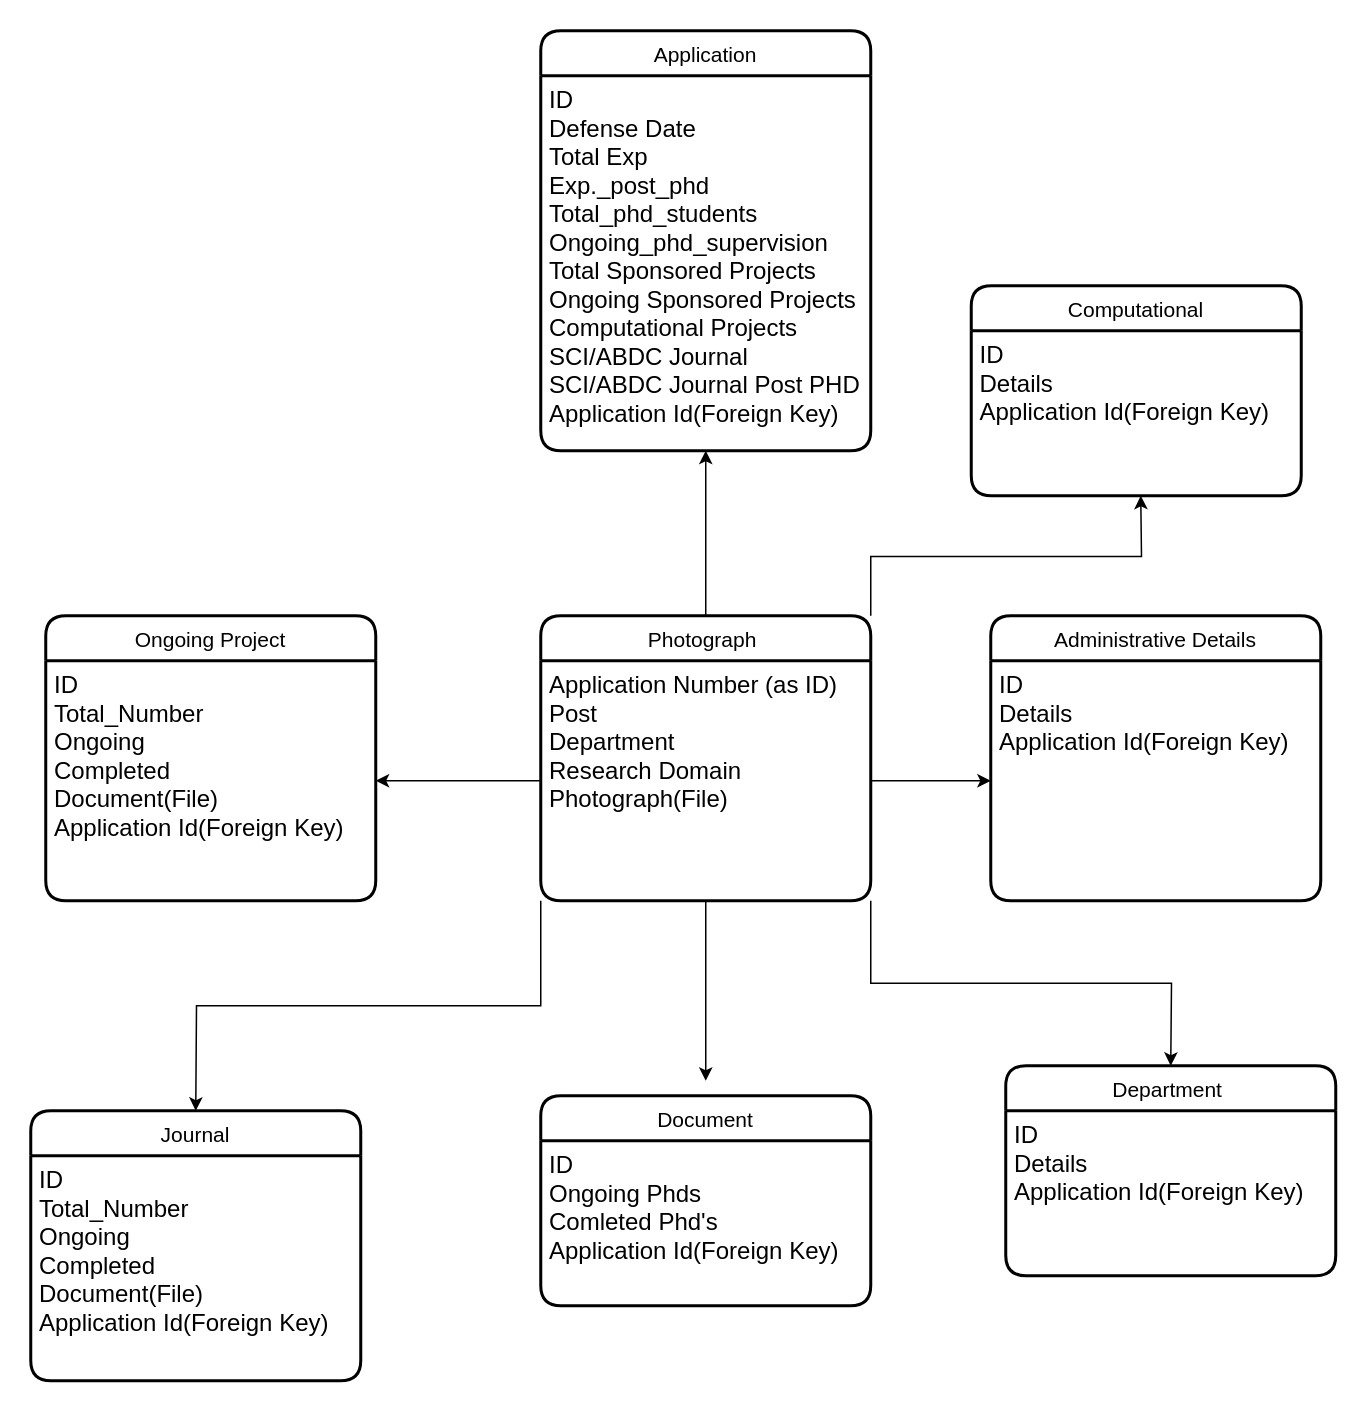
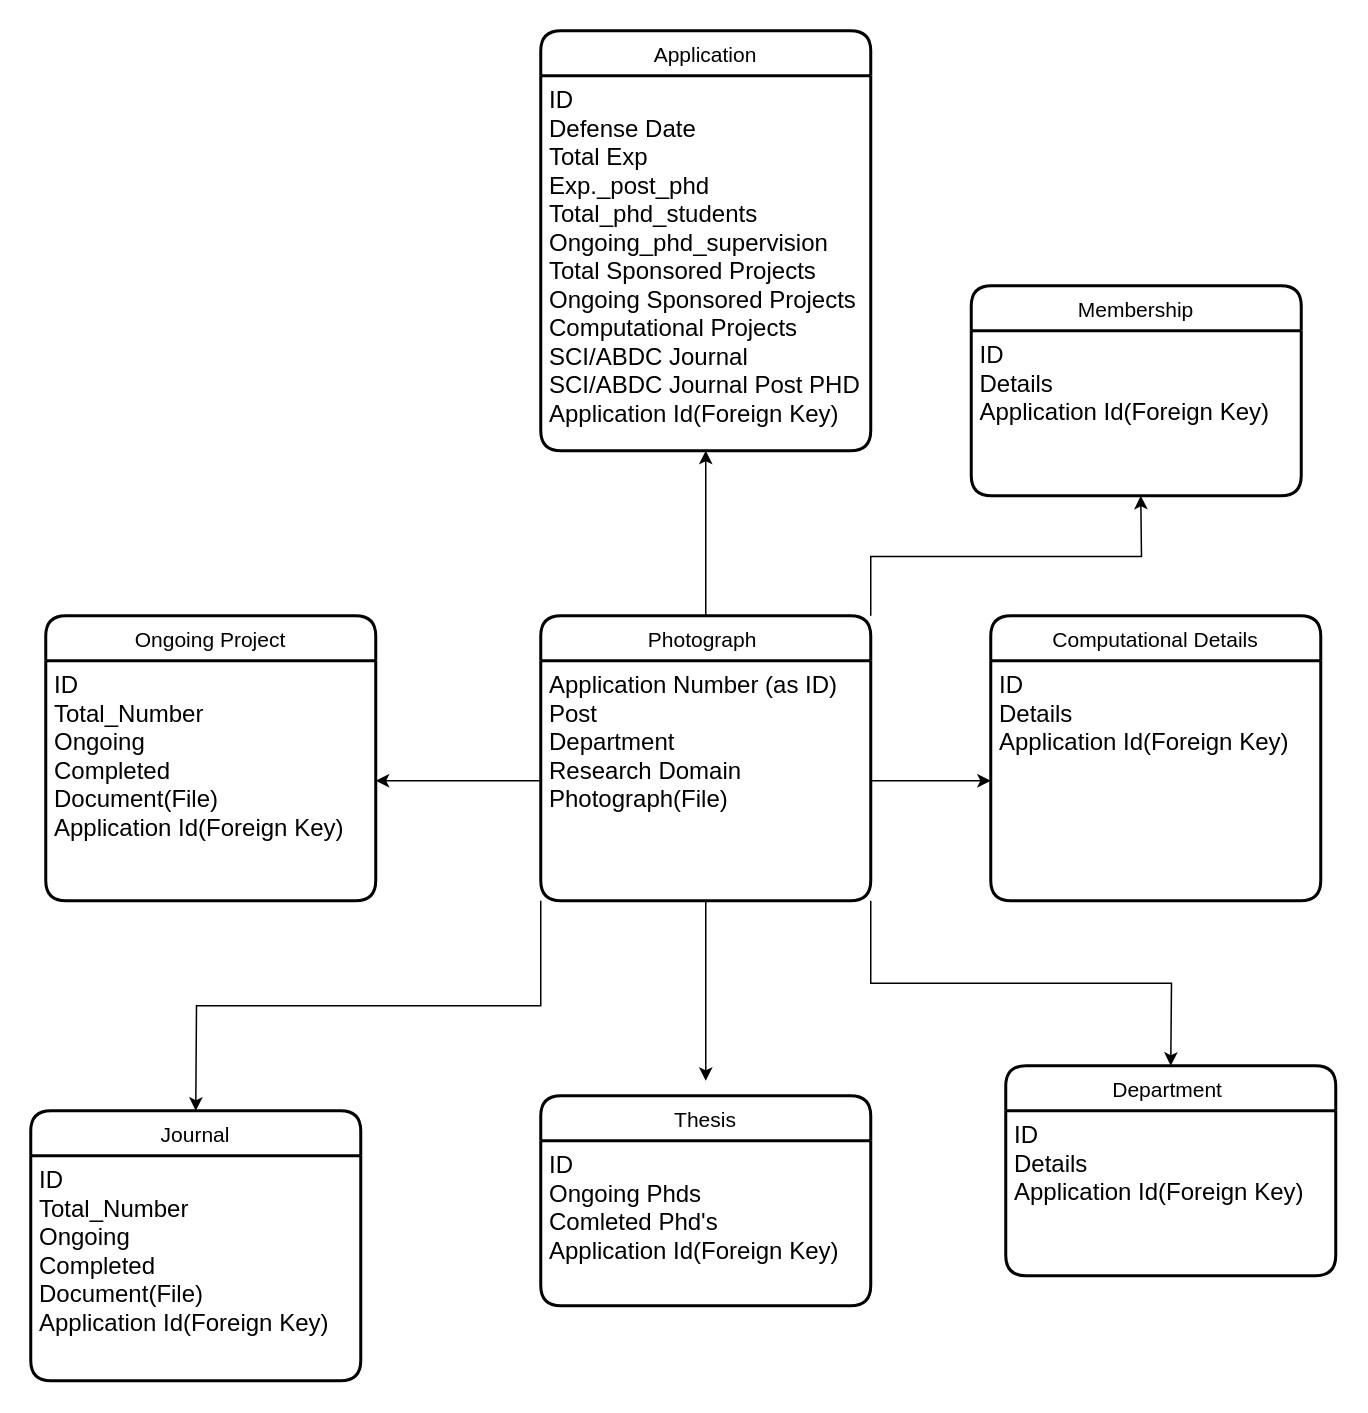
- <mxCell id="21" value="Computational" style="swimlane;childLayout=stackLayout;horizontal=1;startSize=30;horizontalStack=0;rounded=1;fontSize=14;fontStyle=0;strokeWidth=2;resizeParent=0;resizeLast=1;shadow=0;dashed=0;align=center;fontFamily=Helvetica;gradientColor=#ffffff;" parent="1" vertex="1"><mxGeometry x="647" y="190" width="220" height="140" as="geometry" /></mxCell>
+ <mxCell id="21" value="Membership" style="swimlane;childLayout=stackLayout;horizontal=1;startSize=30;horizontalStack=0;rounded=1;fontSize=14;fontStyle=0;strokeWidth=2;resizeParent=0;resizeLast=1;shadow=0;dashed=0;align=center;fontFamily=Helvetica;gradientColor=#ffffff;" parent="1" vertex="1"><mxGeometry x="647" y="190" width="220" height="140" as="geometry" /></mxCell>
- <mxCell id="10" value="Administrative Details" style="swimlane;childLayout=stackLayout;horizontal=1;startSize=30;horizontalStack=0;rounded=1;fontSize=14;fontStyle=0;strokeWidth=2;resizeParent=0;resizeLast=1;shadow=0;dashed=0;align=center;fontFamily=Helvetica;gradientColor=#ffffff;" parent="1" vertex="1"><mxGeometry x="660" y="410" width="220" height="190" as="geometry" /></mxCell>
+ <mxCell id="10" value="Computational Details" style="swimlane;childLayout=stackLayout;horizontal=1;startSize=30;horizontalStack=0;rounded=1;fontSize=14;fontStyle=0;strokeWidth=2;resizeParent=0;resizeLast=1;shadow=0;dashed=0;align=center;fontFamily=Helvetica;gradientColor=#ffffff;" parent="1" vertex="1"><mxGeometry x="660" y="410" width="220" height="190" as="geometry" /></mxCell>
- <mxCell id="6" value="Document" style="swimlane;childLayout=stackLayout;horizontal=1;startSize=30;horizontalStack=0;rounded=1;fontSize=14;fontStyle=0;strokeWidth=2;resizeParent=0;resizeLast=1;shadow=0;dashed=0;align=center;fontFamily=Helvetica;gradientColor=#ffffff;" parent="1" vertex="1"><mxGeometry x="360" y="730" width="220" height="140" as="geometry" /></mxCell>
+ <mxCell id="6" value="Thesis" style="swimlane;childLayout=stackLayout;horizontal=1;startSize=30;horizontalStack=0;rounded=1;fontSize=14;fontStyle=0;strokeWidth=2;resizeParent=0;resizeLast=1;shadow=0;dashed=0;align=center;fontFamily=Helvetica;gradientColor=#ffffff;" parent="1" vertex="1"><mxGeometry x="360" y="730" width="220" height="140" as="geometry" /></mxCell>
